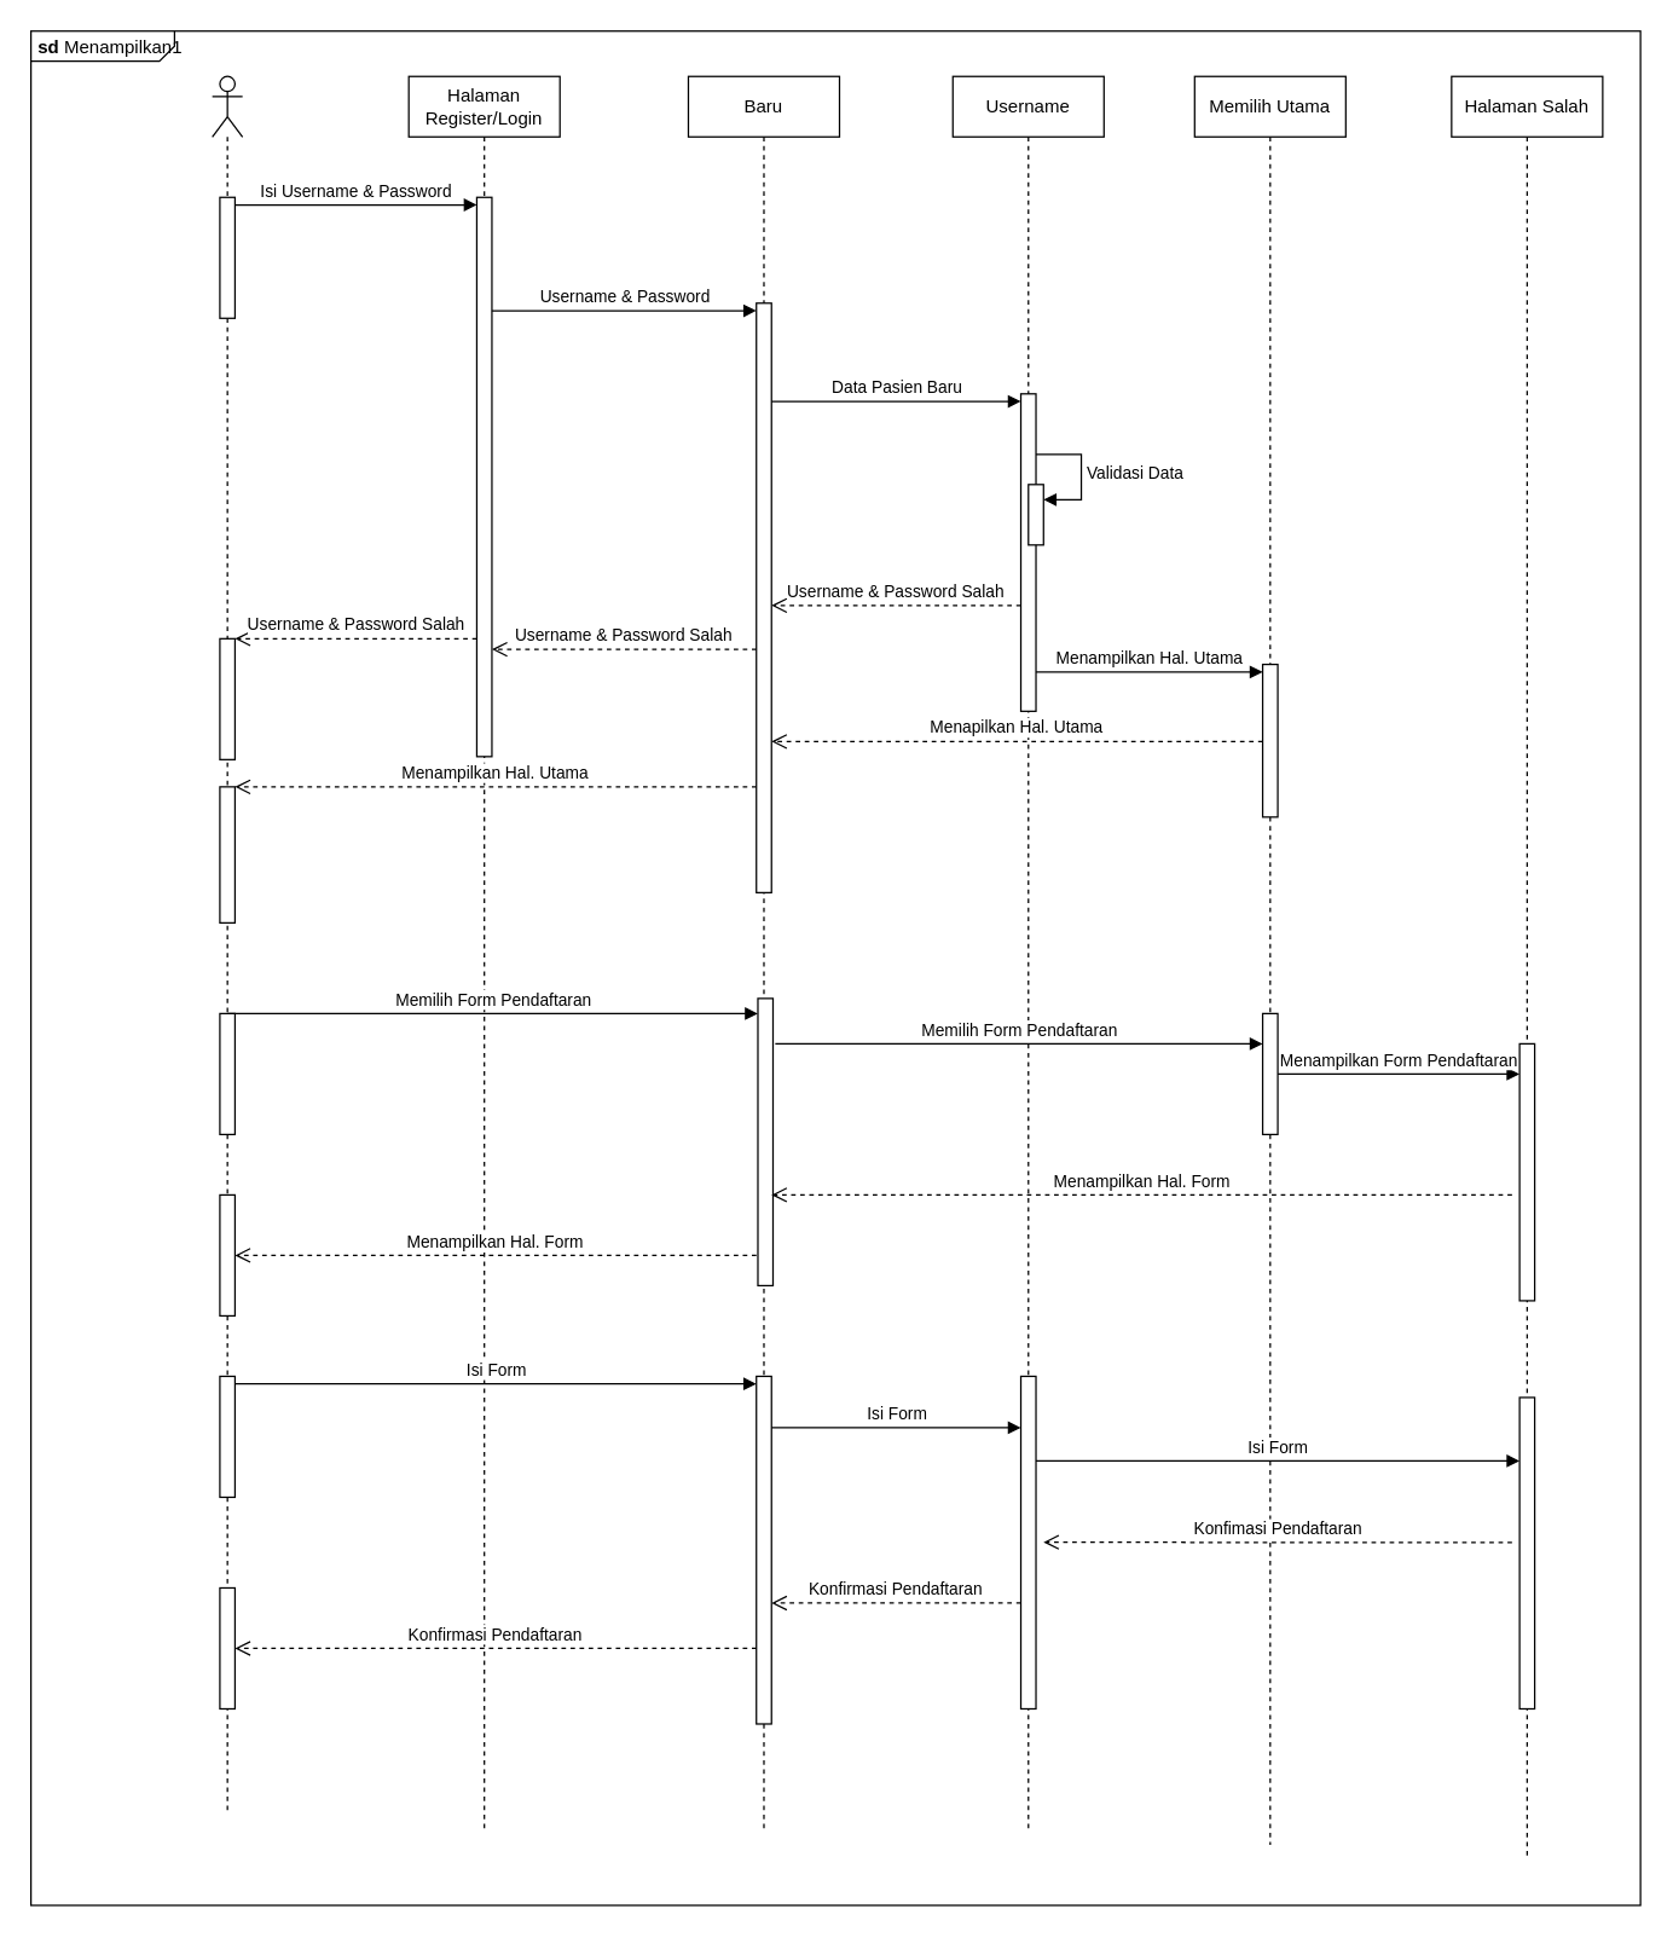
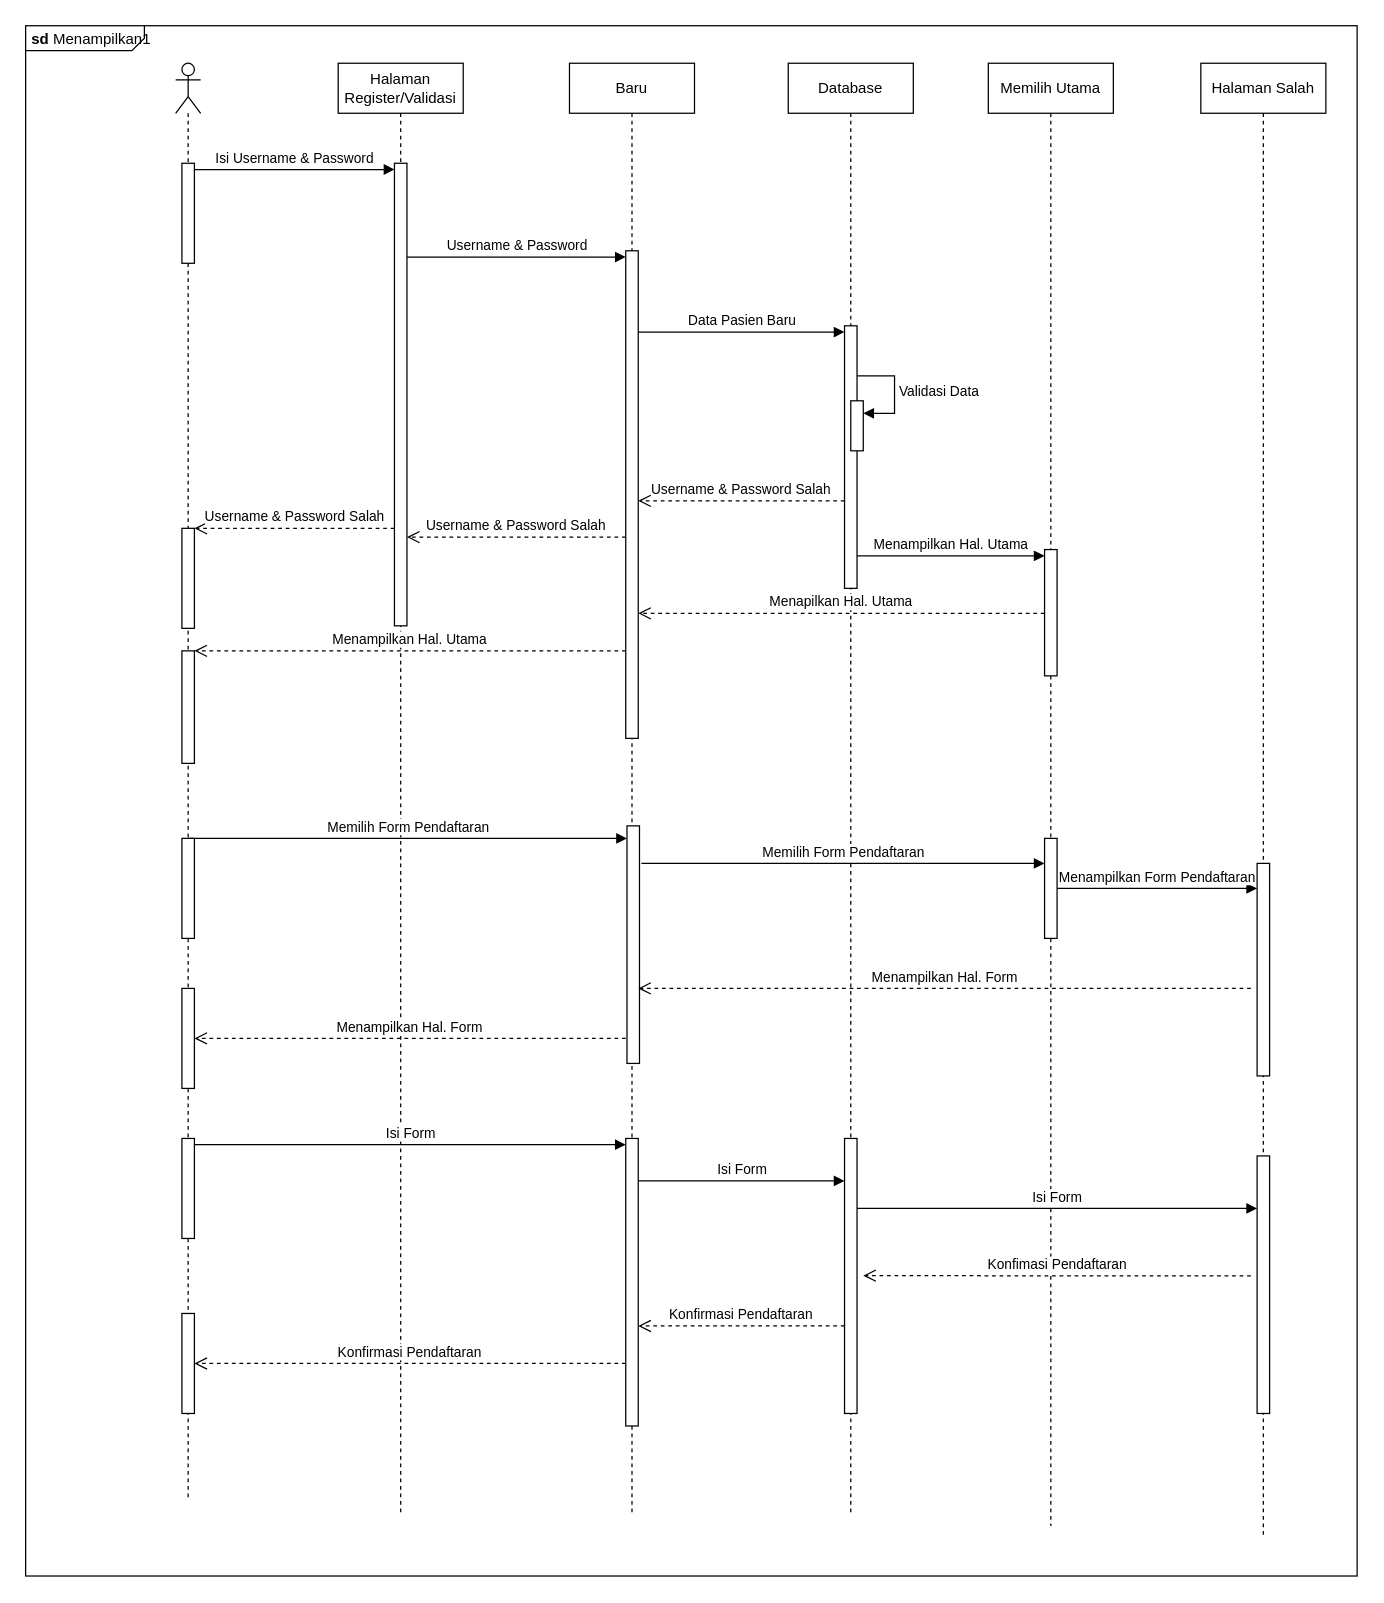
- <mxCell id="11" value="Halaman Register/Login" style="shape=umlLifeline;perimeter=lifelinePerimeter;whiteSpace=wrap;html=1;container=1;dropTarget=0;collapsible=0;recursiveResize=0;outlineConnect=0;portConstraint=eastwest;newEdgeStyle={&quot;curved&quot;:0,&quot;rounded&quot;:0};" parent="1" vertex="1"><mxGeometry x="270" y="50" width="100" height="1160" as="geometry" /></mxCell>
+ <mxCell id="11" value="Halaman Register/Validasi" style="shape=umlLifeline;perimeter=lifelinePerimeter;whiteSpace=wrap;html=1;container=1;dropTarget=0;collapsible=0;recursiveResize=0;outlineConnect=0;portConstraint=eastwest;newEdgeStyle={&quot;curved&quot;:0,&quot;rounded&quot;:0};" parent="1" vertex="1"><mxGeometry x="270" y="50" width="100" height="1160" as="geometry" /></mxCell>
- <mxCell id="17" value="Username" style="shape=umlLifeline;perimeter=lifelinePerimeter;whiteSpace=wrap;html=1;container=1;dropTarget=0;collapsible=0;recursiveResize=0;outlineConnect=0;portConstraint=eastwest;newEdgeStyle={&quot;curved&quot;:0,&quot;rounded&quot;:0};" parent="1" vertex="1"><mxGeometry x="630" y="50" width="100" height="1160" as="geometry" /></mxCell>
+ <mxCell id="17" value="Database" style="shape=umlLifeline;perimeter=lifelinePerimeter;whiteSpace=wrap;html=1;container=1;dropTarget=0;collapsible=0;recursiveResize=0;outlineConnect=0;portConstraint=eastwest;newEdgeStyle={&quot;curved&quot;:0,&quot;rounded&quot;:0};" parent="1" vertex="1"><mxGeometry x="630" y="50" width="100" height="1160" as="geometry" /></mxCell>
